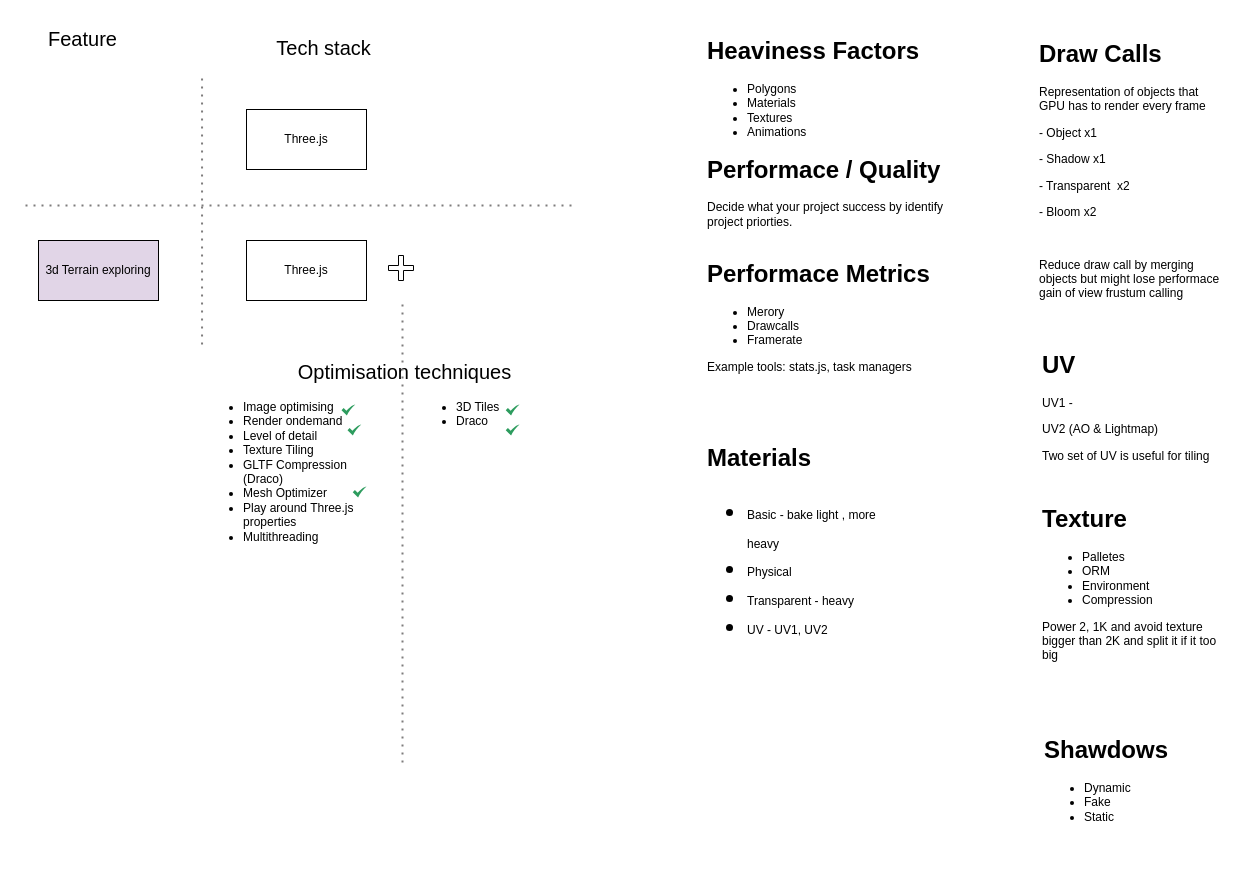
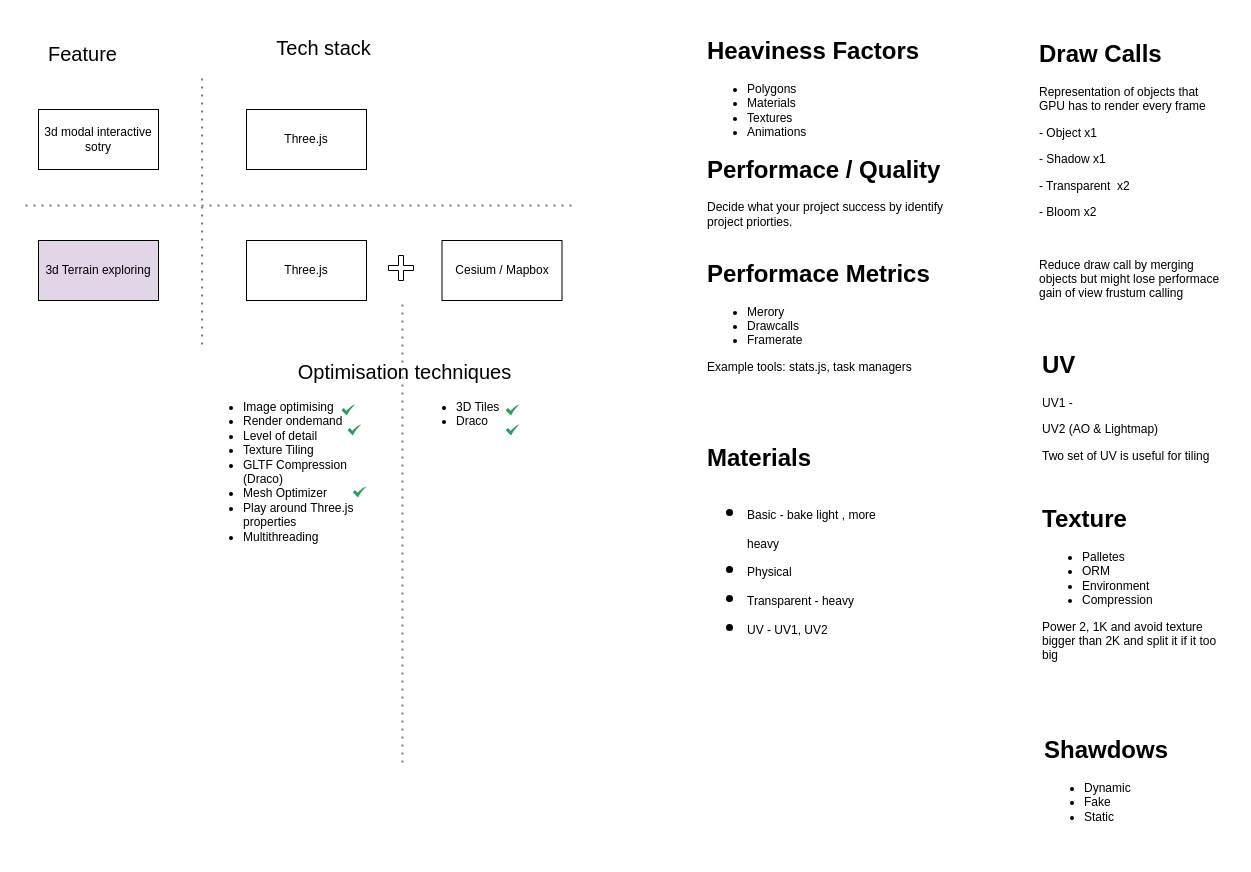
- <mxCell id="2" value="Feature" style="text;html=1;align=center;verticalAlign=middle;resizable=0;points=[];autosize=1;strokeColor=none;fillColor=none;fontSize=20;" parent="1" vertex="1"><mxGeometry x="38" y="20" width="87" height="36" as="geometry" /></mxCell>
+ <mxCell id="2" value="Feature" style="text;html=1;align=center;verticalAlign=middle;resizable=0;points=[];autosize=1;strokeColor=none;fillColor=none;fontSize=20;" parent="1" vertex="1"><mxGeometry x="38" y="35" width="87" height="36" as="geometry" /></mxCell>
+ <mxCell id="11" value="3d modal interactive sotry" style="whiteSpace=wrap;html=1;fontSize=12;" parent="10" vertex="1"><mxGeometry width="120" height="60" as="geometry" /></mxCell>
+ <mxCell id="6" value="Cesium / Mapbox" style="whiteSpace=wrap;html=1;" parent="5" vertex="1"><mxGeometry x="403.5" width="120" height="60" as="geometry" /></mxCell>
